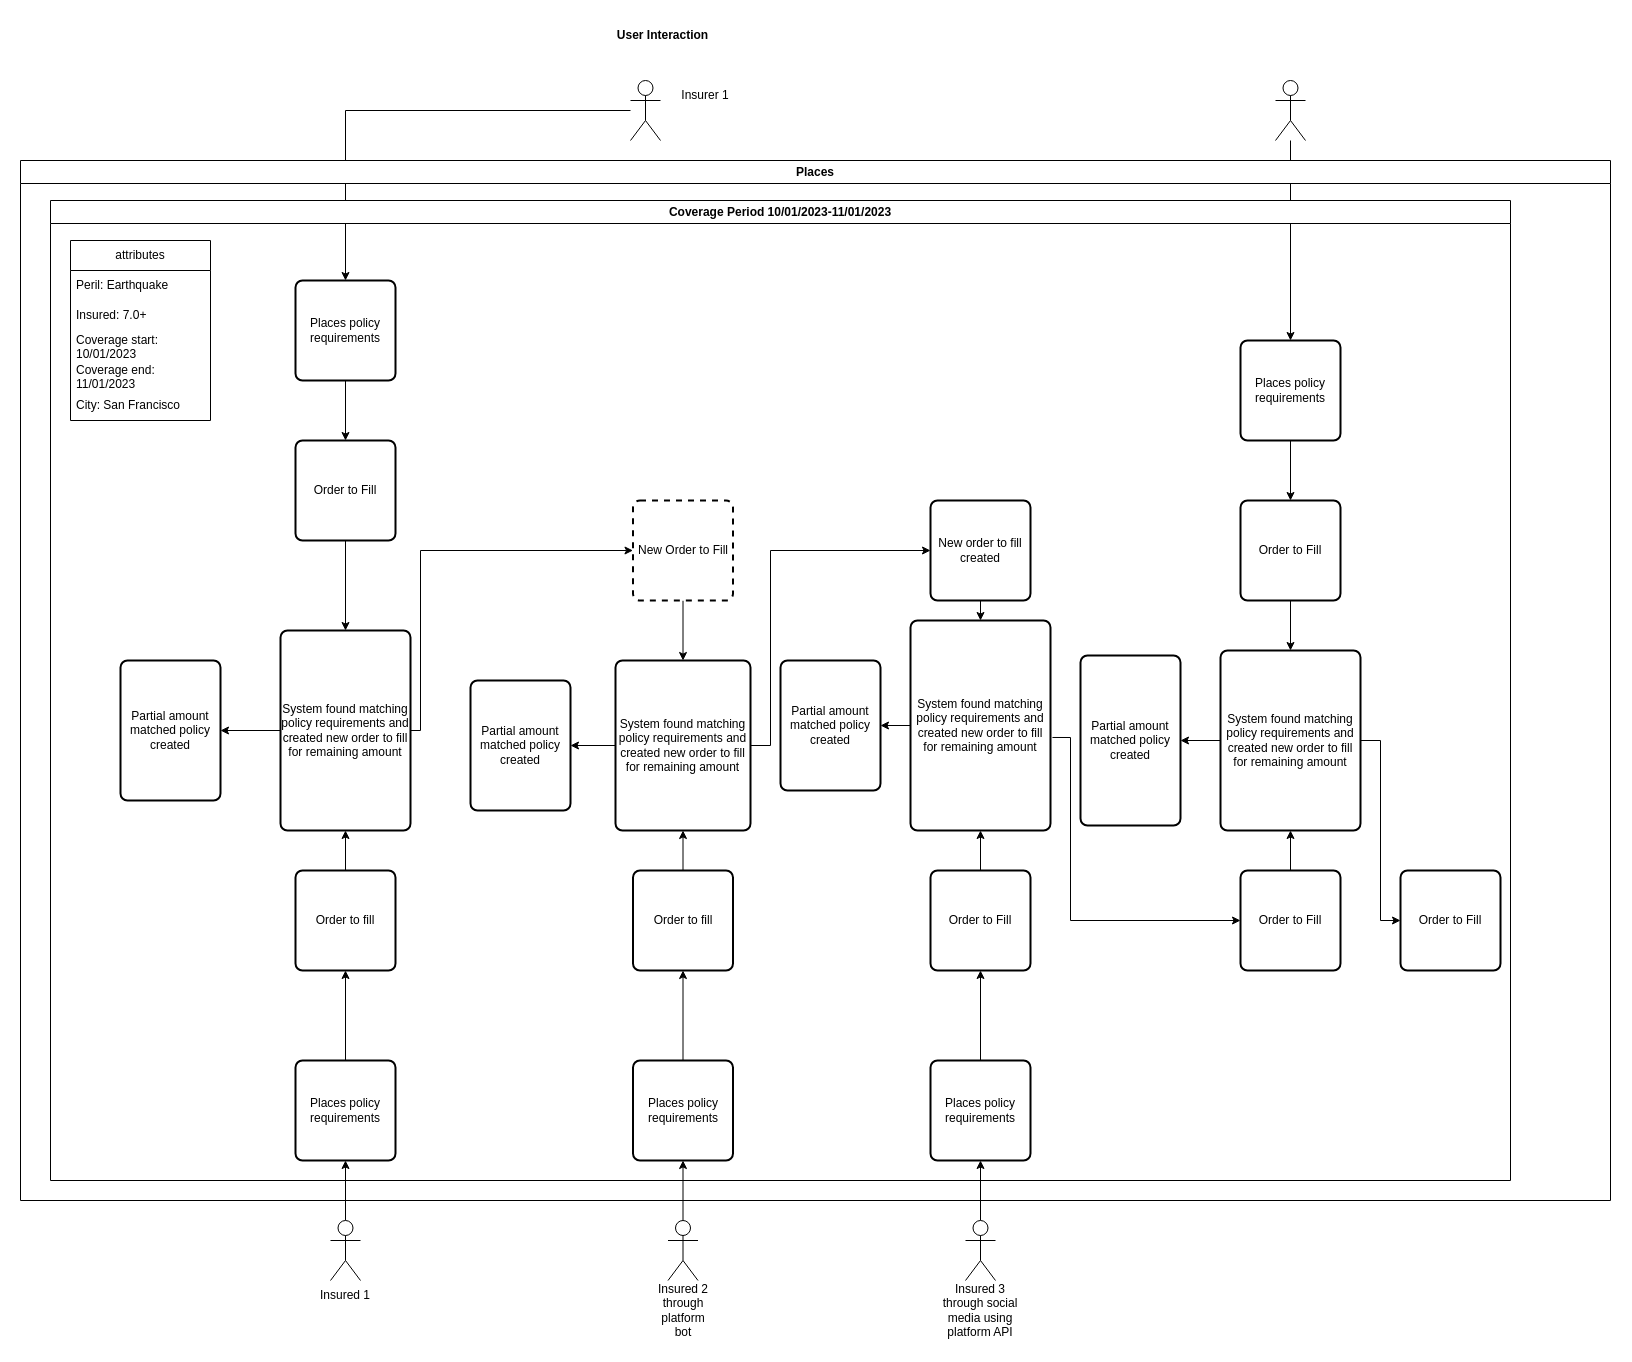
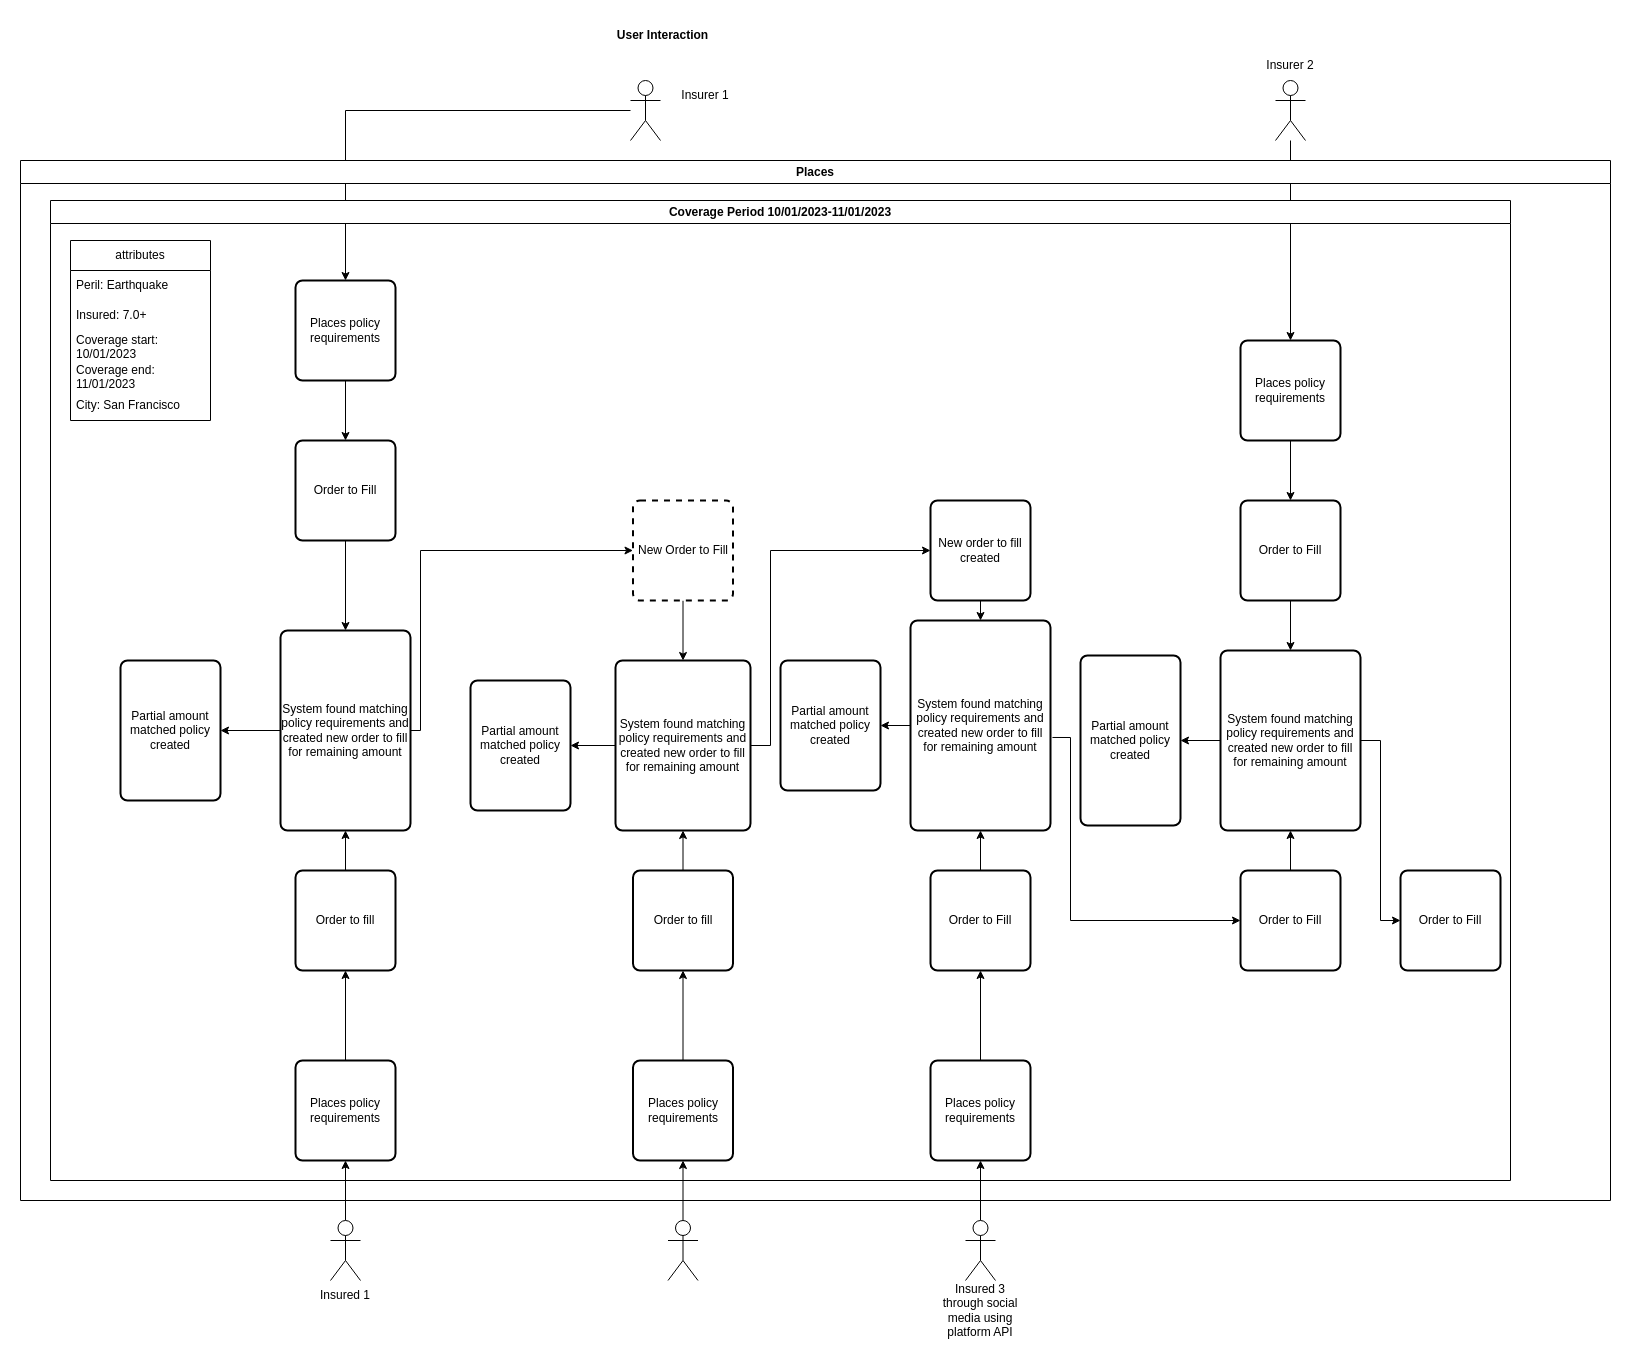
+ <mxCell id="36" value="Insurer 2" style="text;html=1;strokeColor=none;fillColor=none;align=center;verticalAlign=middle;whiteSpace=wrap;rounded=0;" vertex="1" parent="1"><mxGeometry x="1260" y="50" width="60" height="30" as="geometry" /></mxCell>
- <mxCell id="33" value="Insured 2 through platform bot" style="text;html=1;strokeColor=none;fillColor=none;align=center;verticalAlign=middle;whiteSpace=wrap;rounded=0;" vertex="1" parent="1"><mxGeometry x="652.5" y="1280" width="60" height="60" as="geometry" /></mxCell>
